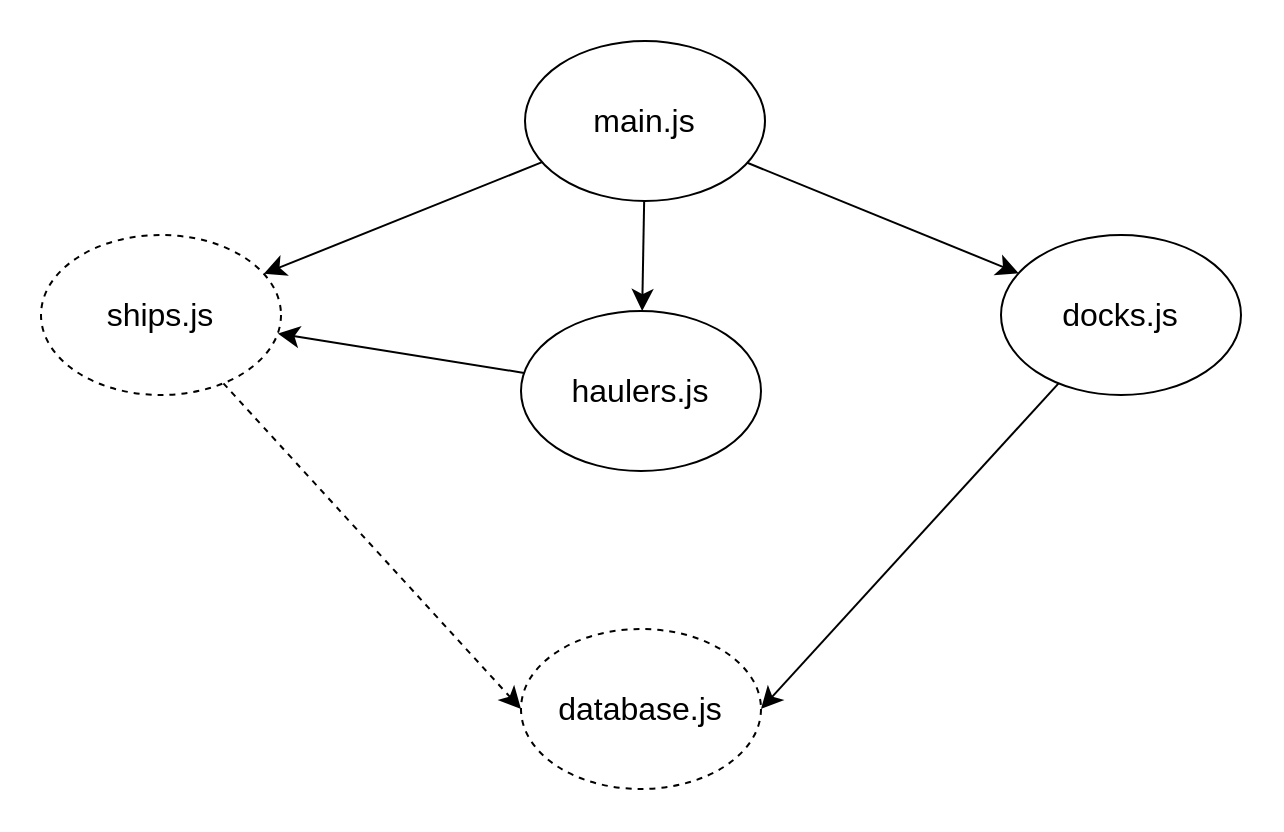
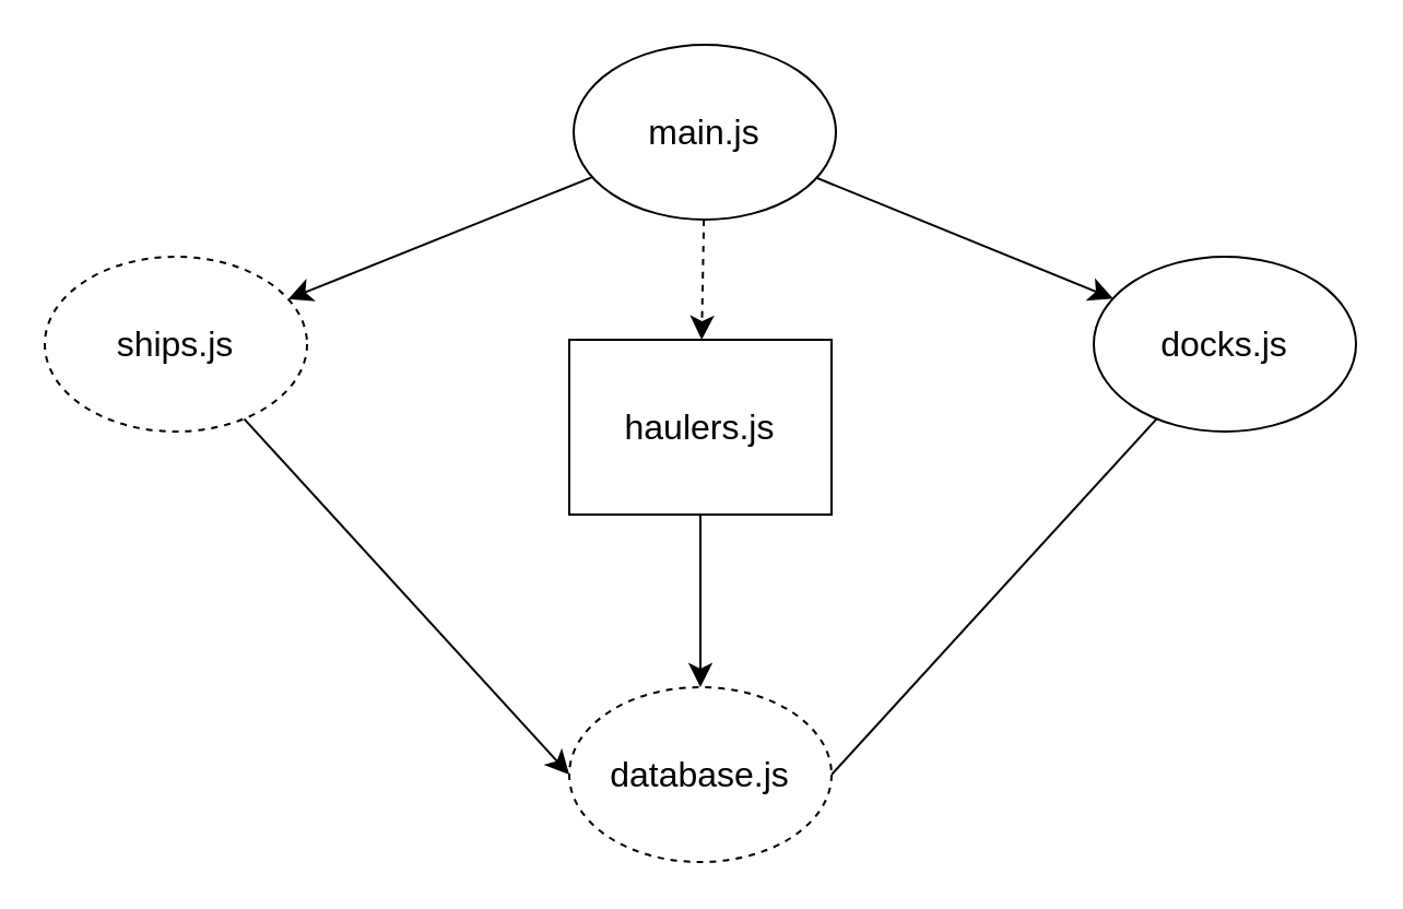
- <mxCell id="3" value="" style="edgeStyle=none;curved=1;rounded=0;orthogonalLoop=1;jettySize=auto;html=1;fontSize=12;startSize=8;endSize=8;" edge="1" parent="1" source="5" target="9"><mxGeometry relative="1" as="geometry" /></mxCell>
+ <mxCell id="3" value="" style="edgeStyle=none;curved=1;rounded=0;orthogonalLoop=1;jettySize=auto;html=1;fontSize=12;startSize=8;endSize=8;dashed=1;" edge="1" parent="1" source="5" target="9"><mxGeometry relative="1" as="geometry" /></mxCell>
- <mxCell id="8" value="" style="edgeStyle=none;curved=1;rounded=0;orthogonalLoop=1;jettySize=auto;html=1;fontSize=12;startSize=8;endSize=8;" edge="1" parent="1" source="9" target="7"><mxGeometry relative="1" as="geometry" /></mxCell>
+ <mxCell id="8" value="" style="edgeStyle=none;curved=1;rounded=0;orthogonalLoop=1;jettySize=auto;html=1;fontSize=12;startSize=8;endSize=8;" edge="1" parent="1" source="9" target="12"><mxGeometry relative="1" as="geometry" /></mxCell>
- <mxCell id="9" value="haulers.js" style="ellipse;whiteSpace=wrap;html=1;fontSize=16;" vertex="1" parent="1"><mxGeometry x="260" y="155" width="120" height="80" as="geometry" /></mxCell>
+ <mxCell id="9" value="haulers.js" style="whiteSpace=wrap;html=1;fontSize=16;rounded=0;" vertex="1" parent="1"><mxGeometry x="260" y="155" width="120" height="80" as="geometry" /></mxCell>
- <mxCell id="6" style="edgeStyle=none;curved=1;rounded=0;orthogonalLoop=1;jettySize=auto;html=1;entryX=0;entryY=0.5;entryDx=0;entryDy=0;fontSize=12;startSize=8;endSize=8;dashed=1;" edge="1" parent="1" source="7" target="12"><mxGeometry relative="1" as="geometry" /></mxCell>
+ <mxCell id="6" style="edgeStyle=none;curved=1;rounded=0;orthogonalLoop=1;jettySize=auto;html=1;entryX=0;entryY=0.5;entryDx=0;entryDy=0;fontSize=12;startSize=8;endSize=8;" edge="1" parent="1" source="7" target="12"><mxGeometry relative="1" as="geometry" /></mxCell>
- <mxCell id="10" style="edgeStyle=none;curved=1;rounded=0;orthogonalLoop=1;jettySize=auto;html=1;entryX=1;entryY=0.5;entryDx=0;entryDy=0;fontSize=12;startSize=8;endSize=8;" edge="1" parent="1" source="11" target="12"><mxGeometry relative="1" as="geometry" /></mxCell>
+ <mxCell id="10" style="edgeStyle=none;curved=1;rounded=0;orthogonalLoop=1;jettySize=auto;html=1;entryX=1;entryY=0.5;entryDx=0;entryDy=0;fontSize=12;startSize=8;endSize=8;endArrow=none;" edge="1" parent="1" source="11" target="12"><mxGeometry relative="1" as="geometry" /></mxCell>
